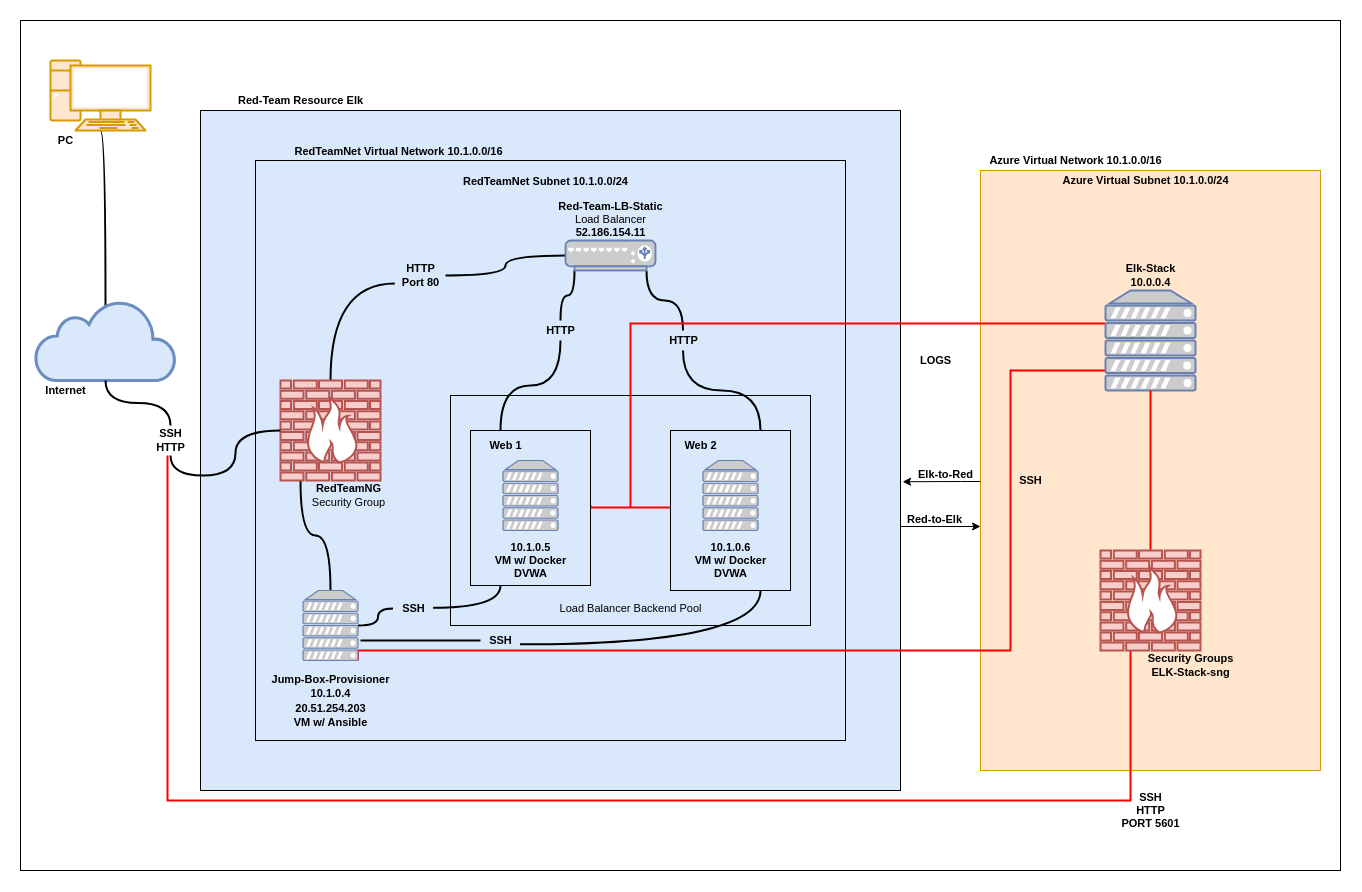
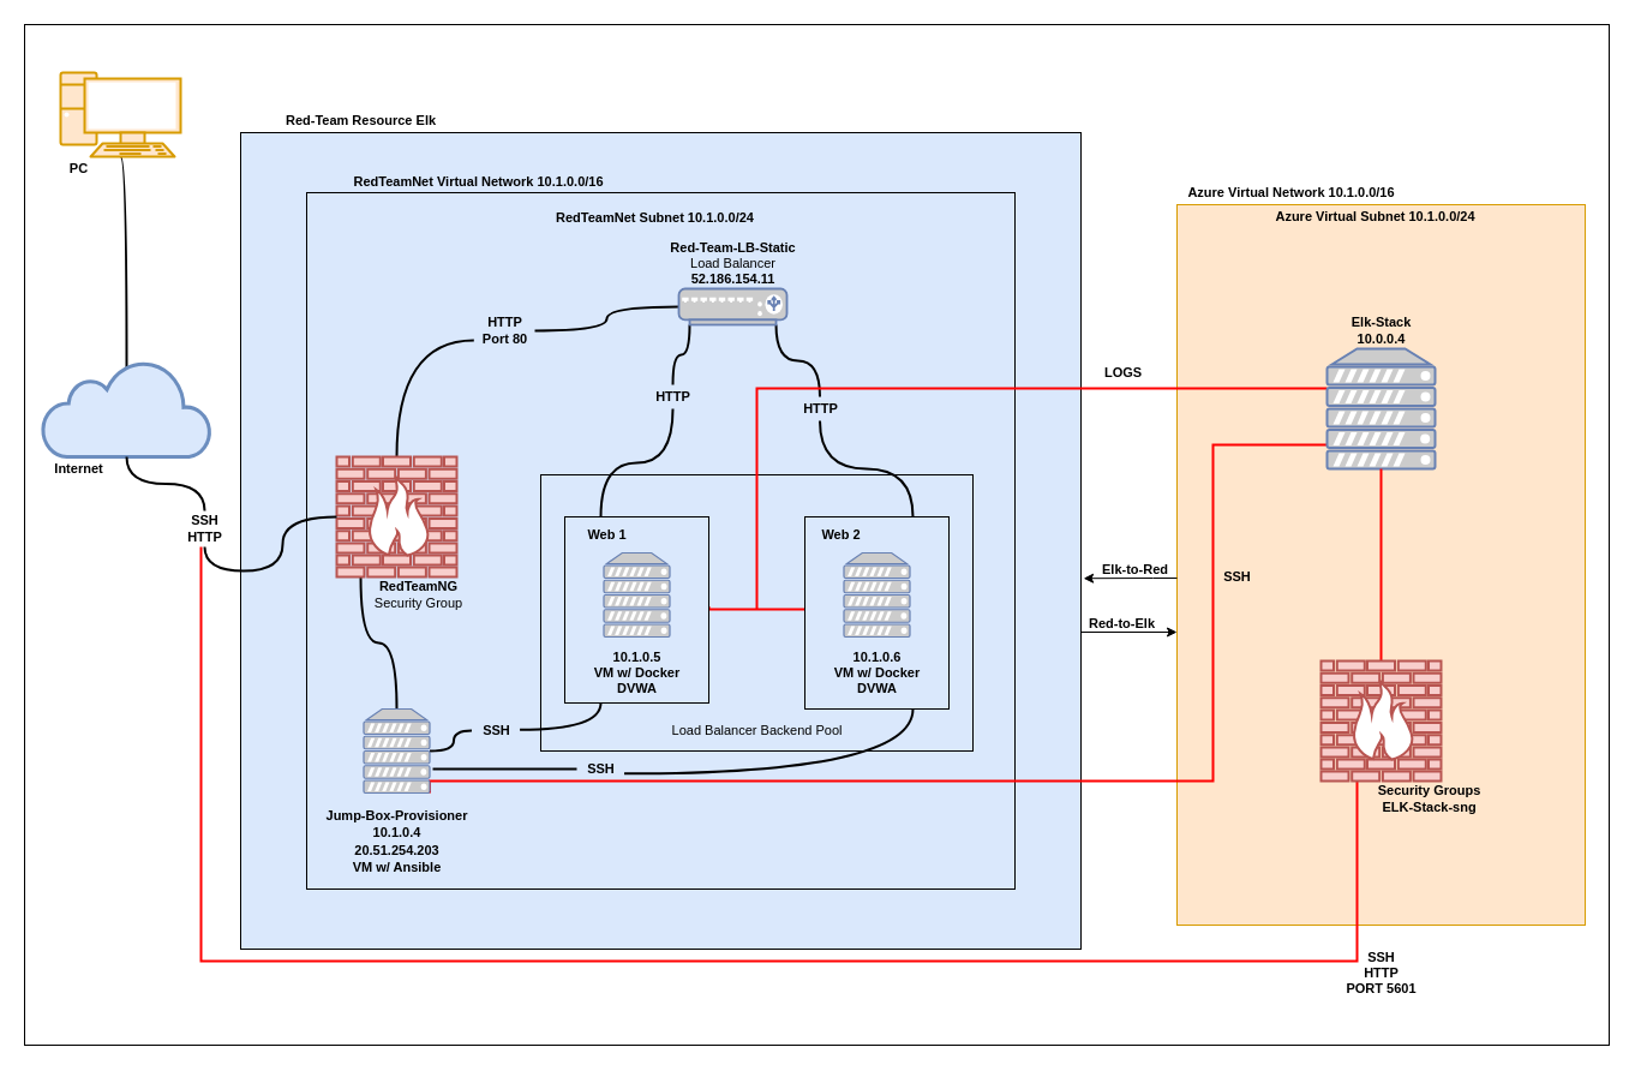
- <mxCell id="66" value="LOGS" style="text;html=1;align=center;verticalAlign=middle;resizable=0;points=[];autosize=1;strokeColor=none;fillColor=none;fontSize=11;fontStyle=1" vertex="1" parent="1"><mxGeometry x="910" y="350" width="50" height="20" as="geometry" /></mxCell>
+ <mxCell id="66" value="LOGS" style="text;html=1;align=center;verticalAlign=middle;resizable=0;points=[];autosize=1;strokeColor=none;fillColor=none;fontSize=11;fontStyle=1" vertex="1" parent="1"><mxGeometry x="910" y="300" width="50" height="20" as="geometry" /></mxCell>
